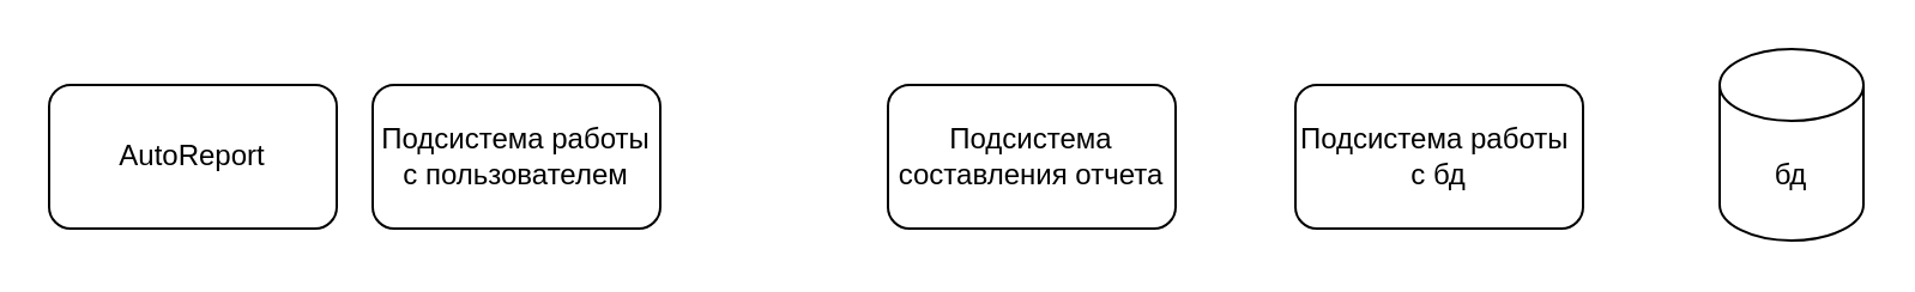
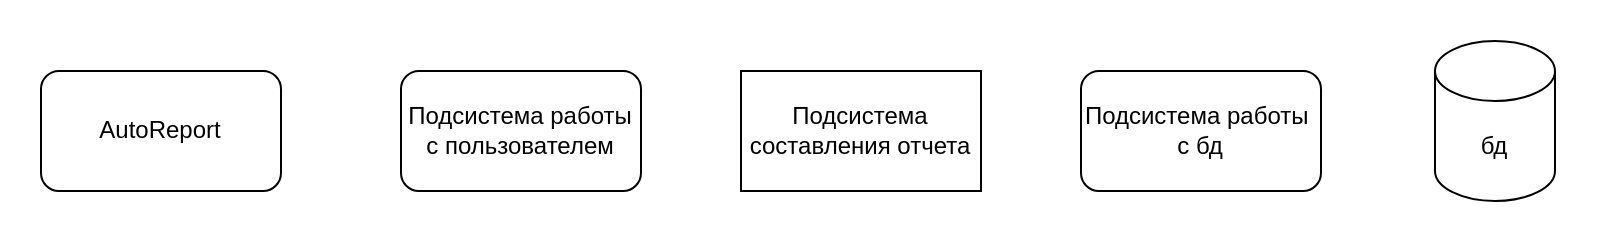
- <mxCell id="5" value="Подсистема работы с пользователем" style="rounded=1;whiteSpace=wrap;html=1;" vertex="1" parent="1"><mxGeometry x="155" y="35" width="120" height="60" as="geometry" /></mxCell>
+ <mxCell id="5" value="Подсистема работы с пользователем" style="rounded=1;whiteSpace=wrap;html=1;" vertex="1" parent="1"><mxGeometry x="200" y="35" width="120" height="60" as="geometry" /></mxCell>
- <mxCell id="2" value="Подсистема составления отчета" style="rounded=1;whiteSpace=wrap;html=1;" vertex="1" parent="1"><mxGeometry x="370" y="35" width="120" height="60" as="geometry" /></mxCell>
+ <mxCell id="2" value="Подсистема составления отчета" style="whiteSpace=wrap;html=1;rounded=0;" vertex="1" parent="1"><mxGeometry x="370" y="35" width="120" height="60" as="geometry" /></mxCell>
